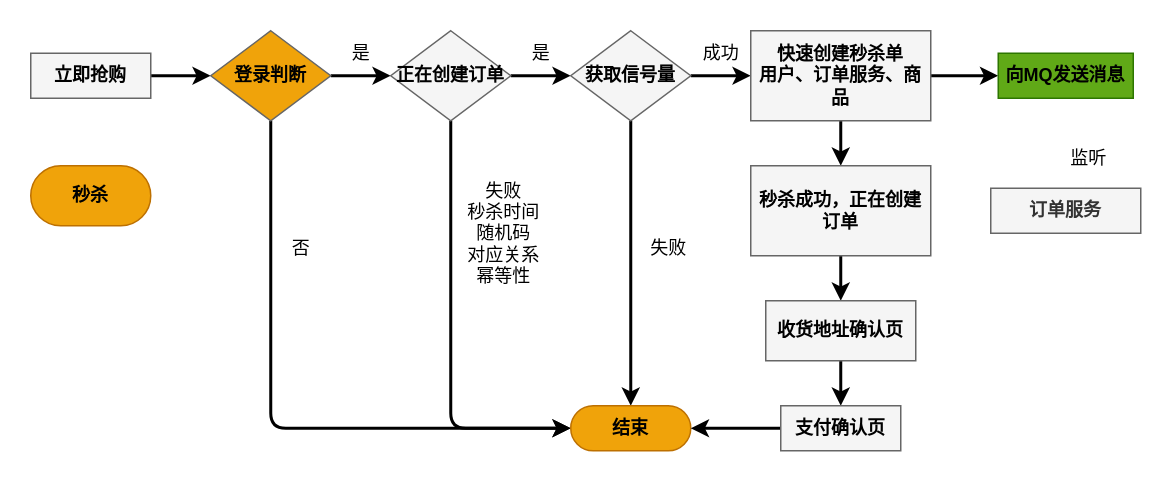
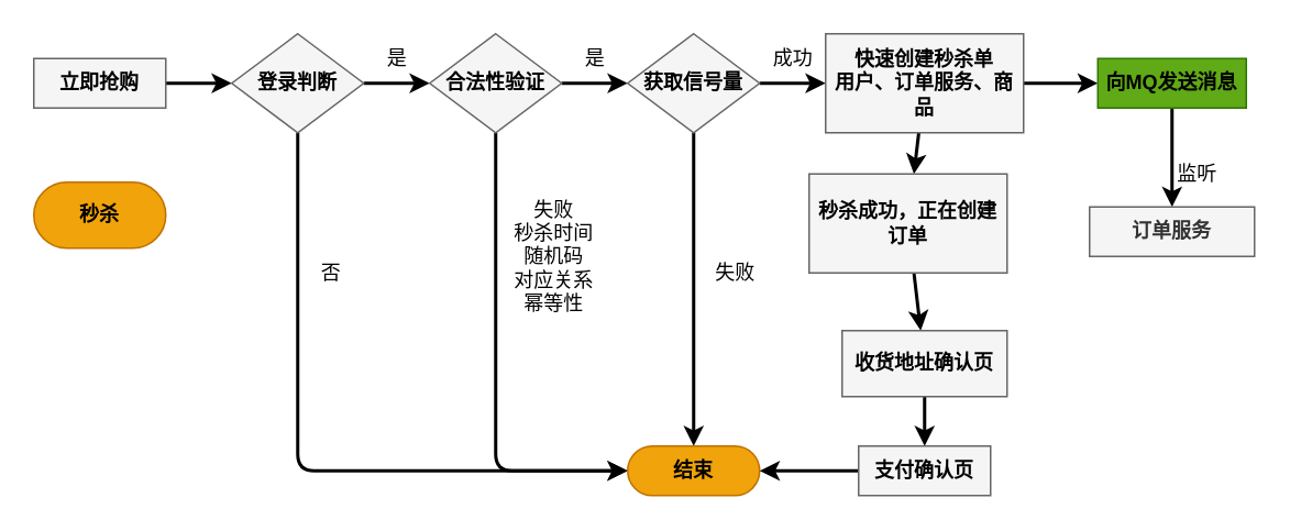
- <mxCell id="7" value="登录判断" style="rhombus;whiteSpace=wrap;html=1;fillColor=#f0a30a;strokeColor=#666666;fontColor=#000000;rounded=0;fontStyle=1;" vertex="1" parent="1"><mxGeometry x="140" y="20" width="80" height="60" as="geometry" /></mxCell>
+ <mxCell id="7" value="登录判断" style="rhombus;whiteSpace=wrap;html=1;fillColor=#f5f5f5;strokeColor=#666666;fontColor=#000000;rounded=0;fontStyle=1;" vertex="1" parent="1"><mxGeometry x="140" y="20" width="80" height="60" as="geometry" /></mxCell>
- <mxCell id="10" value="正在创建订单" style="rhombus;whiteSpace=wrap;html=1;fillColor=#f5f5f5;strokeColor=#666666;fontColor=#000000;rounded=0;fontStyle=1;" vertex="1" parent="1"><mxGeometry x="260" y="20" width="80" height="60" as="geometry" /></mxCell>
+ <mxCell id="10" value="合法性验证" style="rhombus;whiteSpace=wrap;html=1;fillColor=#f5f5f5;strokeColor=#666666;fontColor=#000000;rounded=0;fontStyle=1;" vertex="1" parent="1"><mxGeometry x="260" y="20" width="80" height="60" as="geometry" /></mxCell>
+ <mxCell id="30" value="" style="edgeStyle=none;html=1;strokeColor=#000000;strokeWidth=2;fontColor=#000000;" edge="1" parent="1" source="31" target="32"><mxGeometry relative="1" as="geometry" /></mxCell>
- <mxCell id="22" value="秒杀成功，正在创建订单" style="whiteSpace=wrap;html=1;fillColor=#f5f5f5;strokeColor=#666666;fontColor=#000000;rounded=0;fontStyle=1;" vertex="1" parent="1"><mxGeometry x="500" y="110" width="120" height="60" as="geometry" /></mxCell>
+ <mxCell id="22" value="秒杀成功，正在创建订单" style="whiteSpace=wrap;html=1;fillColor=#f5f5f5;strokeColor=#666666;fontColor=#000000;rounded=0;fontStyle=1;" vertex="1" parent="1"><mxGeometry x="490" y="105" width="120" height="60" as="geometry" /></mxCell>
